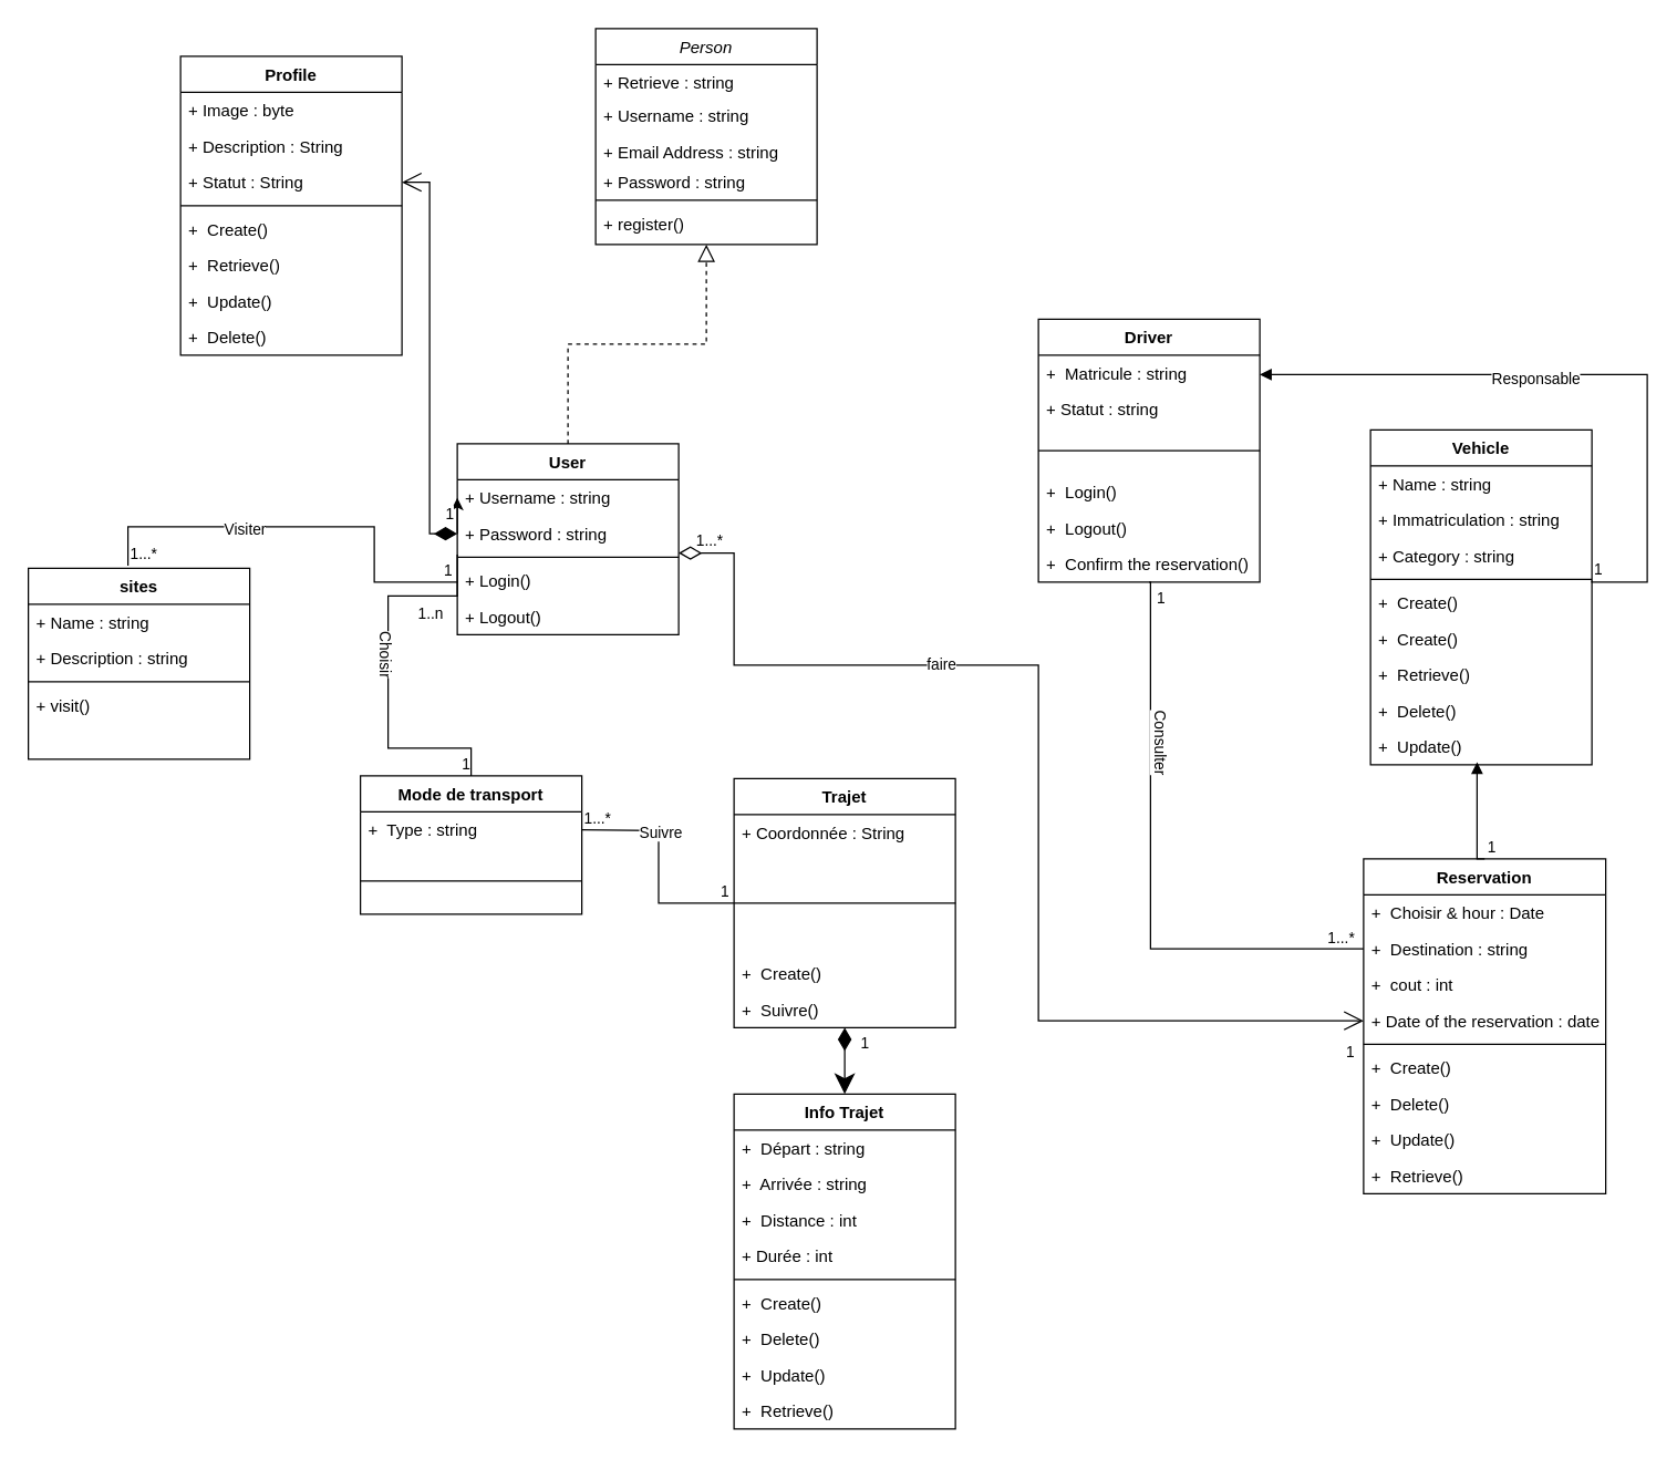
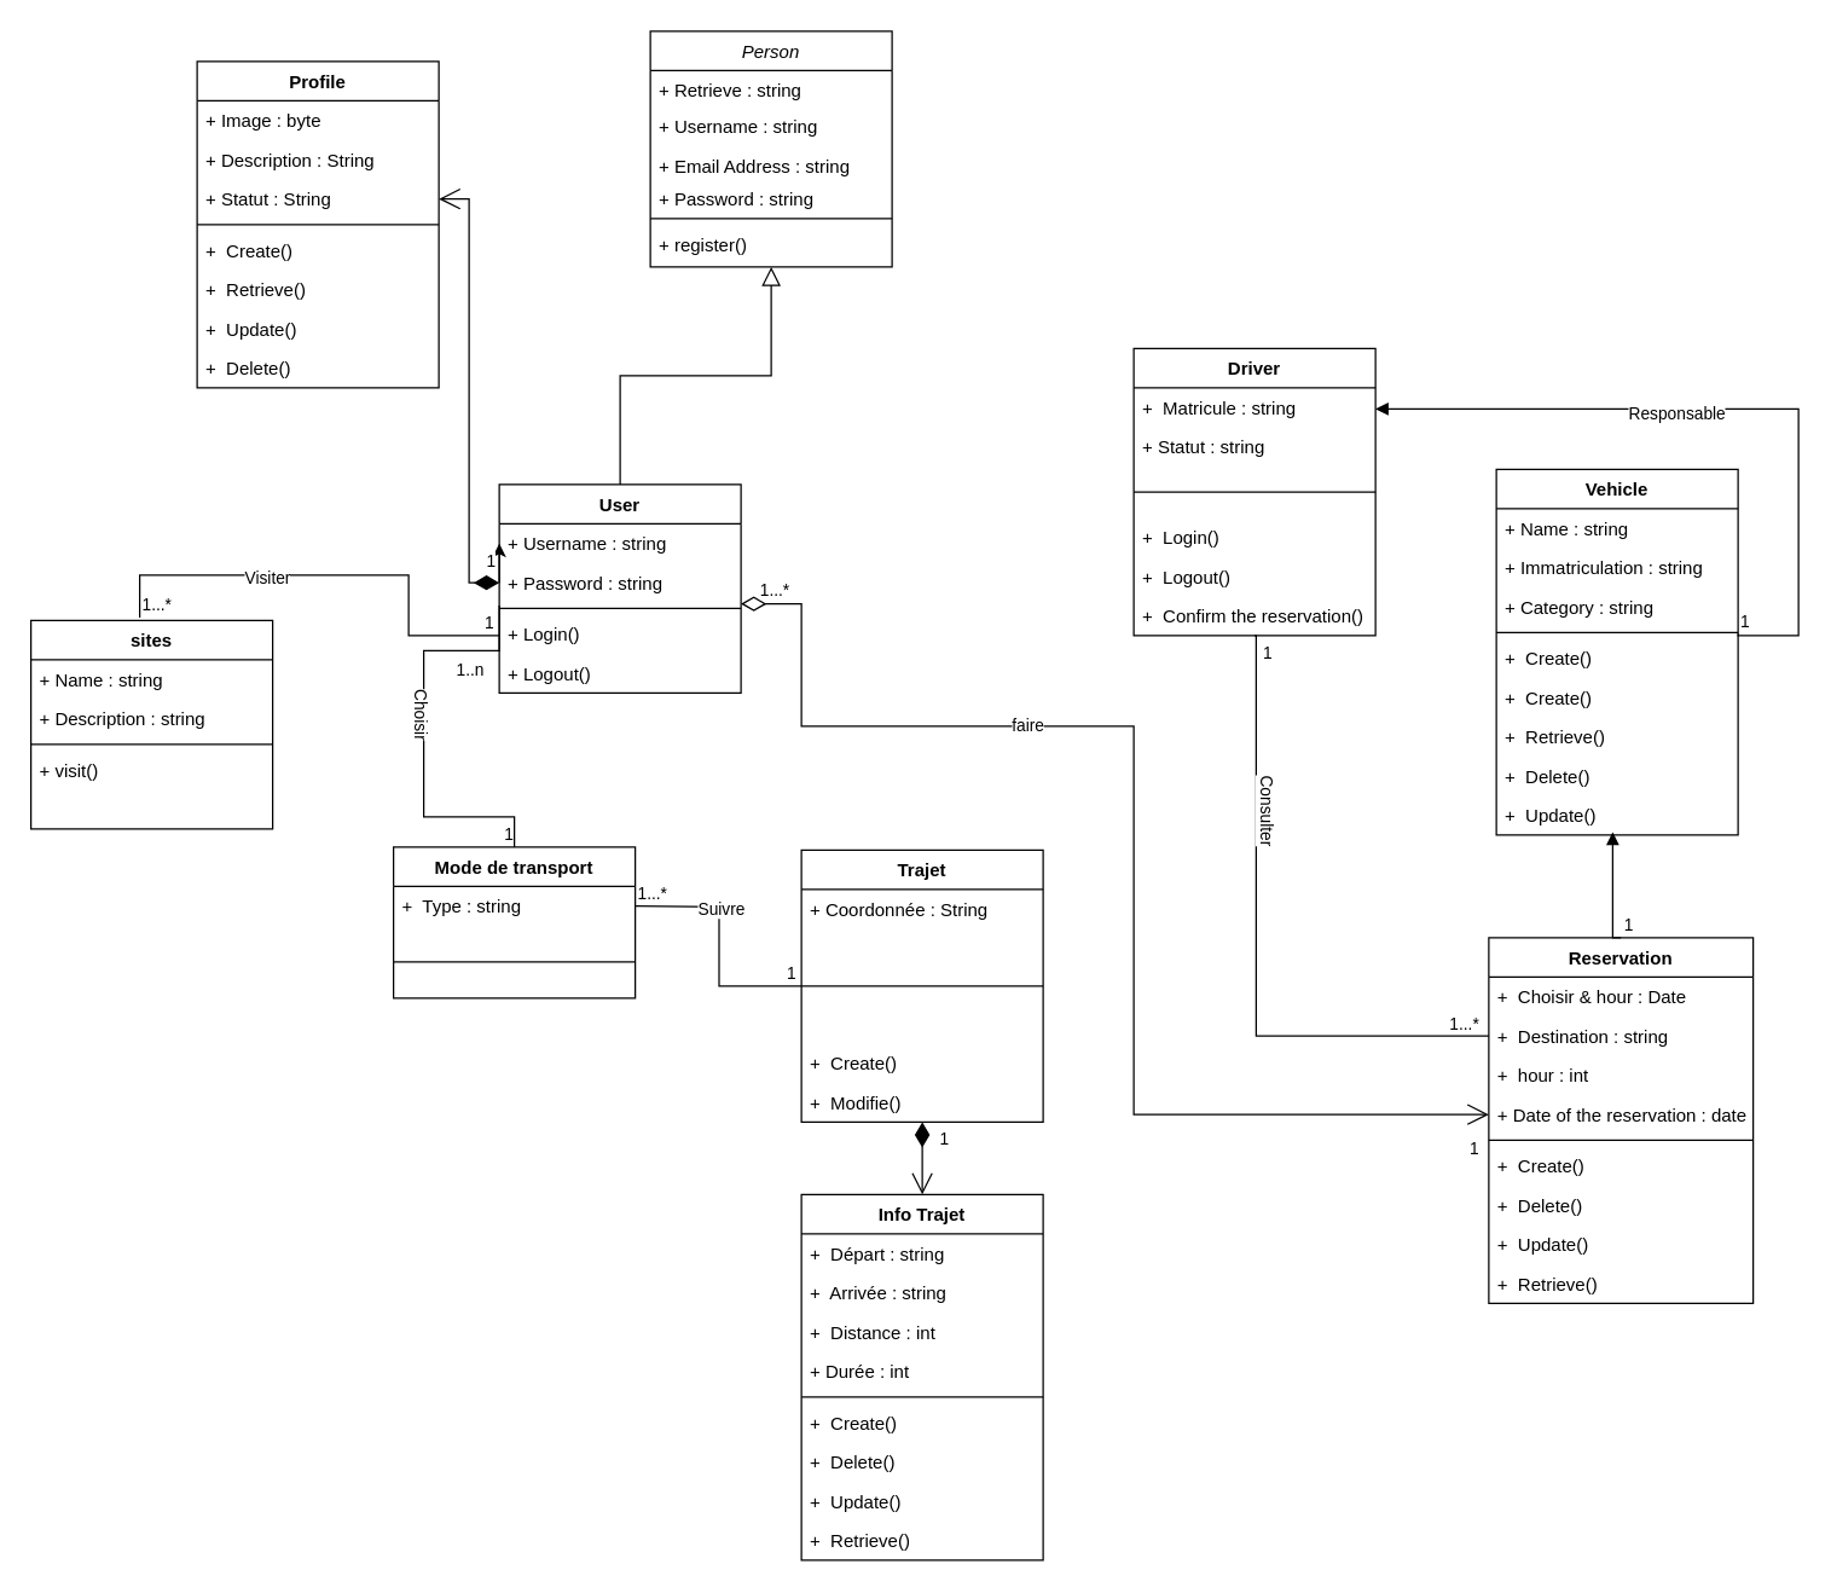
- <mxCell id="16" value="" style="endArrow=block;endSize=10;endFill=0;shadow=0;strokeWidth=1;rounded=0;edgeStyle=elbowEdgeStyle;elbow=vertical;dashed=1;" parent="1" source="9" target="2" edge="1"><mxGeometry width="160" relative="1" as="geometry"><mxPoint x="330" y="163" as="sourcePoint" /><mxPoint x="330" y="163" as="targetPoint" /></mxGeometry></mxCell>
+ <mxCell id="16" value="" style="endArrow=block;endSize=10;endFill=0;shadow=0;strokeWidth=1;rounded=0;edgeStyle=elbowEdgeStyle;elbow=vertical;" parent="1" source="9" target="2" edge="1"><mxGeometry width="160" relative="1" as="geometry"><mxPoint x="330" y="163" as="sourcePoint" /><mxPoint x="330" y="163" as="targetPoint" /></mxGeometry></mxCell>
- <mxCell id="59" value="+  cout : int " style="text;strokeColor=none;fillColor=none;align=left;verticalAlign=top;spacingLeft=4;spacingRight=4;overflow=hidden;rotatable=0;points=[[0,0.5],[1,0.5]];portConstraint=eastwest;" parent="56" vertex="1"><mxGeometry y="78" width="175" height="26" as="geometry" /></mxCell>
+ <mxCell id="59" value="+  hour : int " style="text;strokeColor=none;fillColor=none;align=left;verticalAlign=top;spacingLeft=4;spacingRight=4;overflow=hidden;rotatable=0;points=[[0,0.5],[1,0.5]];portConstraint=eastwest;" parent="56" vertex="1"><mxGeometry y="78" width="175" height="26" as="geometry" /></mxCell>
- <mxCell id="76" value="+  Suivre()" style="text;strokeColor=none;fillColor=none;align=left;verticalAlign=top;spacingLeft=4;spacingRight=4;overflow=hidden;rotatable=0;points=[[0,0.5],[1,0.5]];portConstraint=eastwest;" parent="72" vertex="1"><mxGeometry y="154" width="160" height="26" as="geometry" /></mxCell>
+ <mxCell id="76" value="+  Modifie()" style="text;strokeColor=none;fillColor=none;align=left;verticalAlign=top;spacingLeft=4;spacingRight=4;overflow=hidden;rotatable=0;points=[[0,0.5],[1,0.5]];portConstraint=eastwest;" parent="72" vertex="1"><mxGeometry y="154" width="160" height="26" as="geometry" /></mxCell>
- <mxCell id="85" value="1" style="endArrow=classic;html=1;endSize=12;startArrow=diamondThin;startSize=14;startFill=1;edgeStyle=orthogonalEdgeStyle;align=left;verticalAlign=bottom;rounded=0;exitX=0.5;exitY=1;exitDx=0;exitDy=0;entryX=0.5;entryY=0;entryDx=0;entryDy=0;" parent="1" source="72" target="44" edge="1"><mxGeometry x="-0.154" y="10" relative="1" as="geometry"><mxPoint x="610" y="530" as="sourcePoint" /><mxPoint x="770" y="530" as="targetPoint" /><mxPoint as="offset" /></mxGeometry></mxCell>
+ <mxCell id="85" value="1" style="endArrow=open;html=1;endSize=12;startArrow=diamondThin;startSize=14;startFill=1;edgeStyle=orthogonalEdgeStyle;align=left;verticalAlign=bottom;rounded=0;exitX=0.5;exitY=1;exitDx=0;exitDy=0;entryX=0.5;entryY=0;entryDx=0;entryDy=0;" parent="1" source="72" target="44" edge="1"><mxGeometry x="-0.154" y="10" relative="1" as="geometry"><mxPoint x="610" y="530" as="sourcePoint" /><mxPoint x="770" y="530" as="targetPoint" /><mxPoint as="offset" /></mxGeometry></mxCell>
